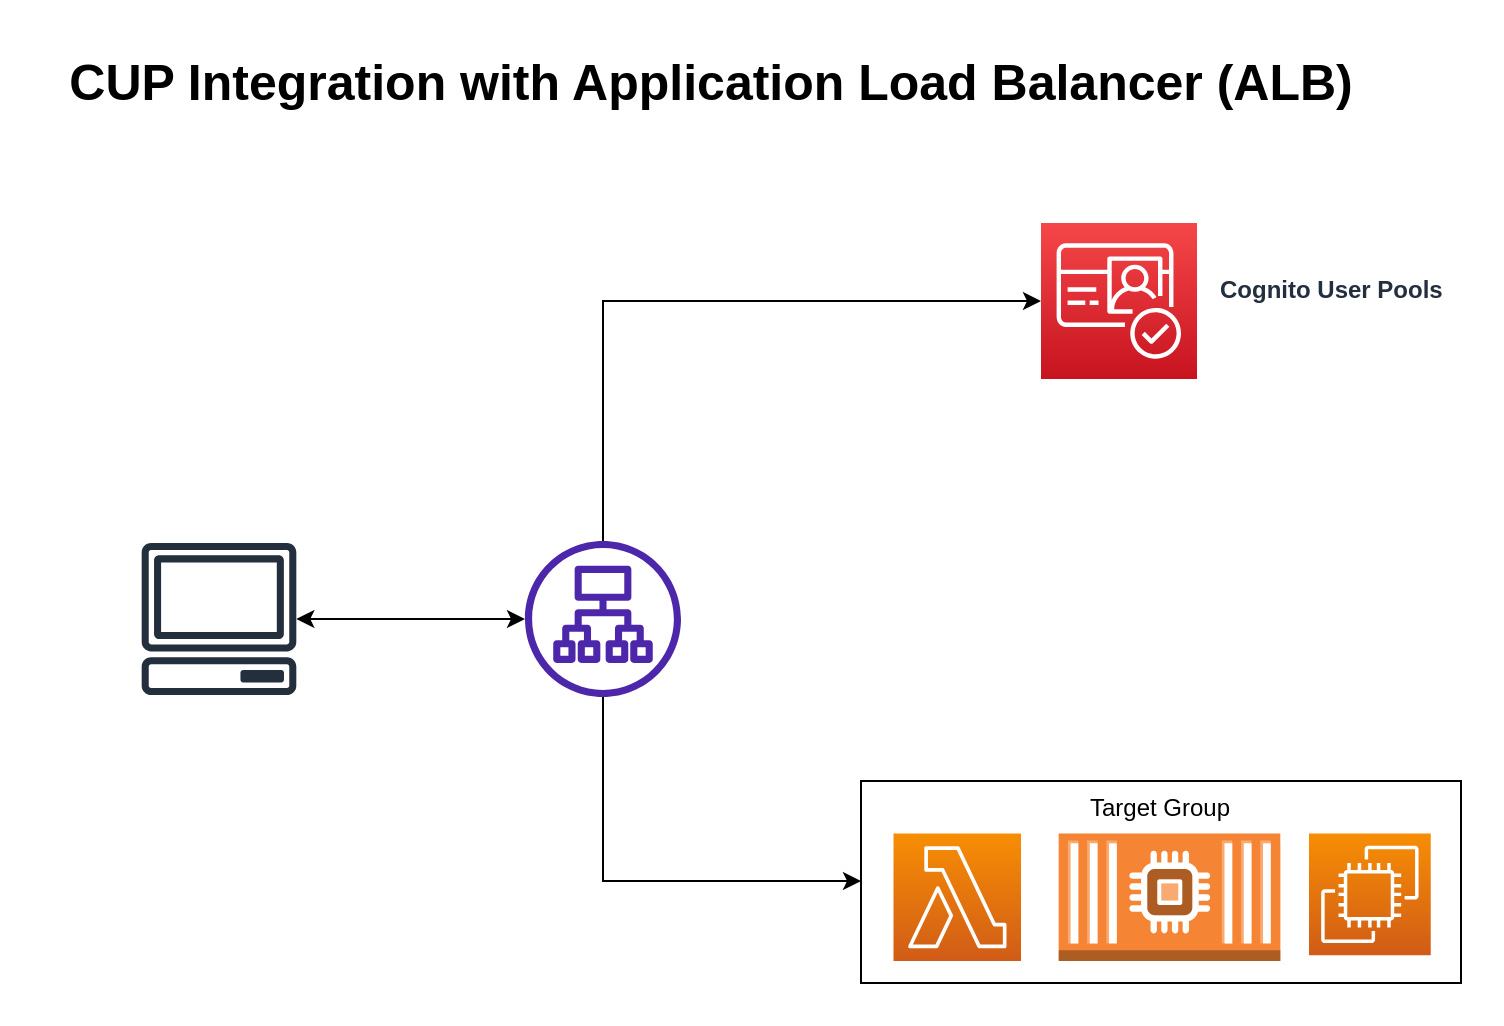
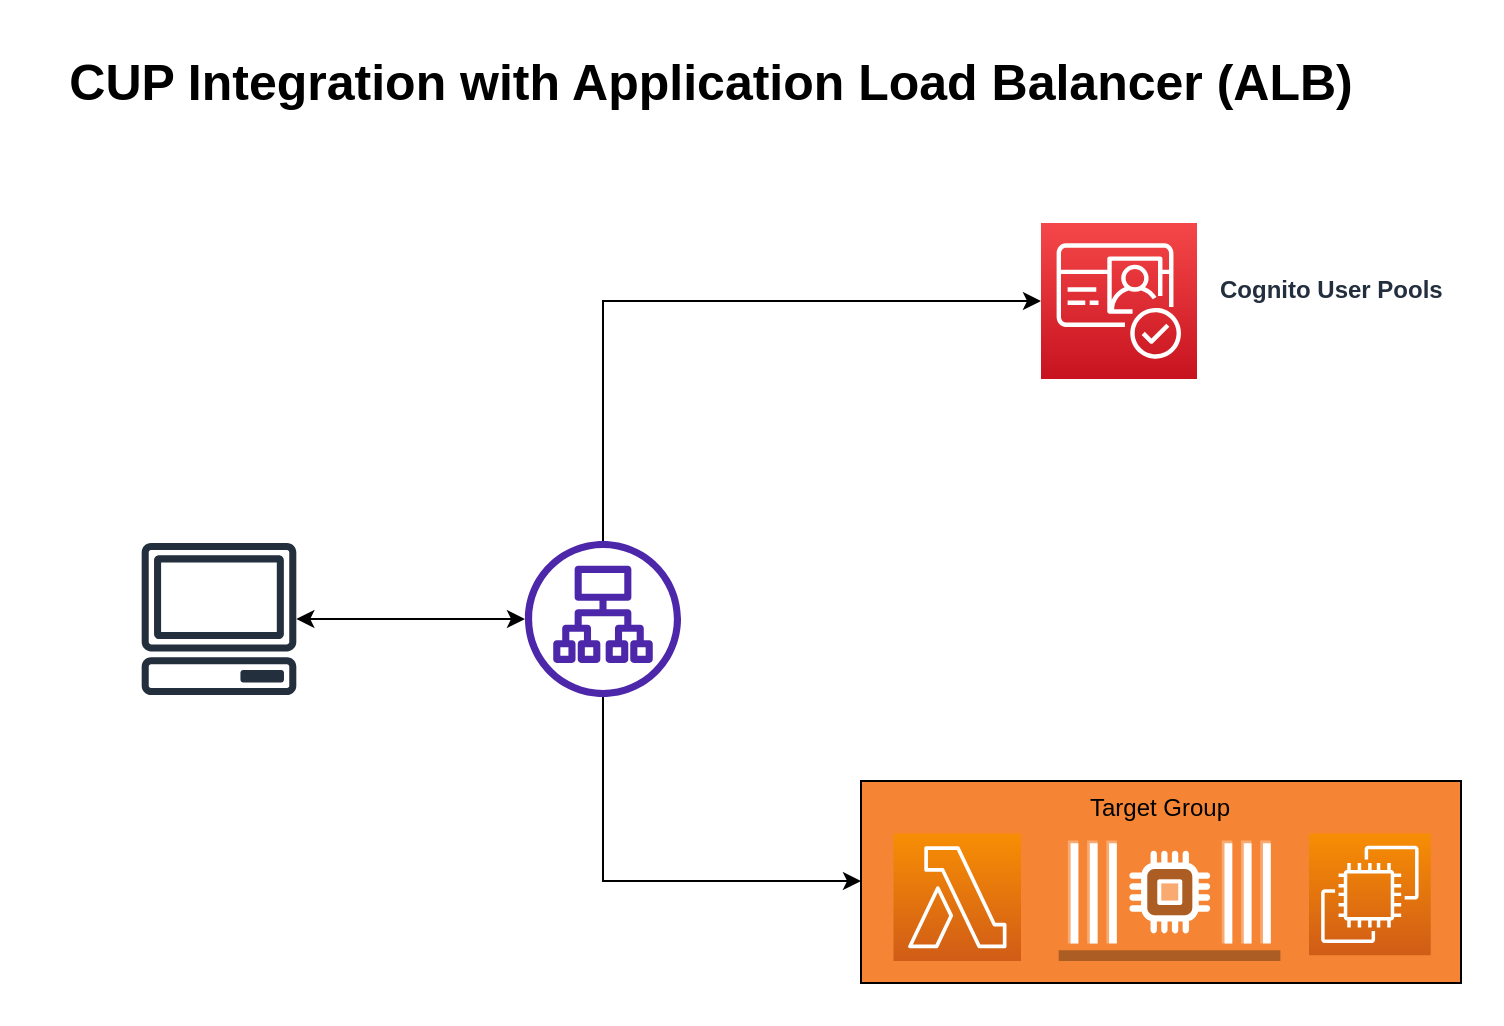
- <mxCell id="2" value="Target Group" style="rounded=0;whiteSpace=wrap;html=1;verticalAlign=top;" parent="1" vertex="1"><mxGeometry x="430" y="390" width="300" height="101" as="geometry" /></mxCell>
+ <mxCell id="2" value="Target Group" style="rounded=0;whiteSpace=wrap;html=1;verticalAlign=top;fillColor=#f58534;" parent="1" vertex="1"><mxGeometry x="430" y="390" width="300" height="101" as="geometry" /></mxCell>
